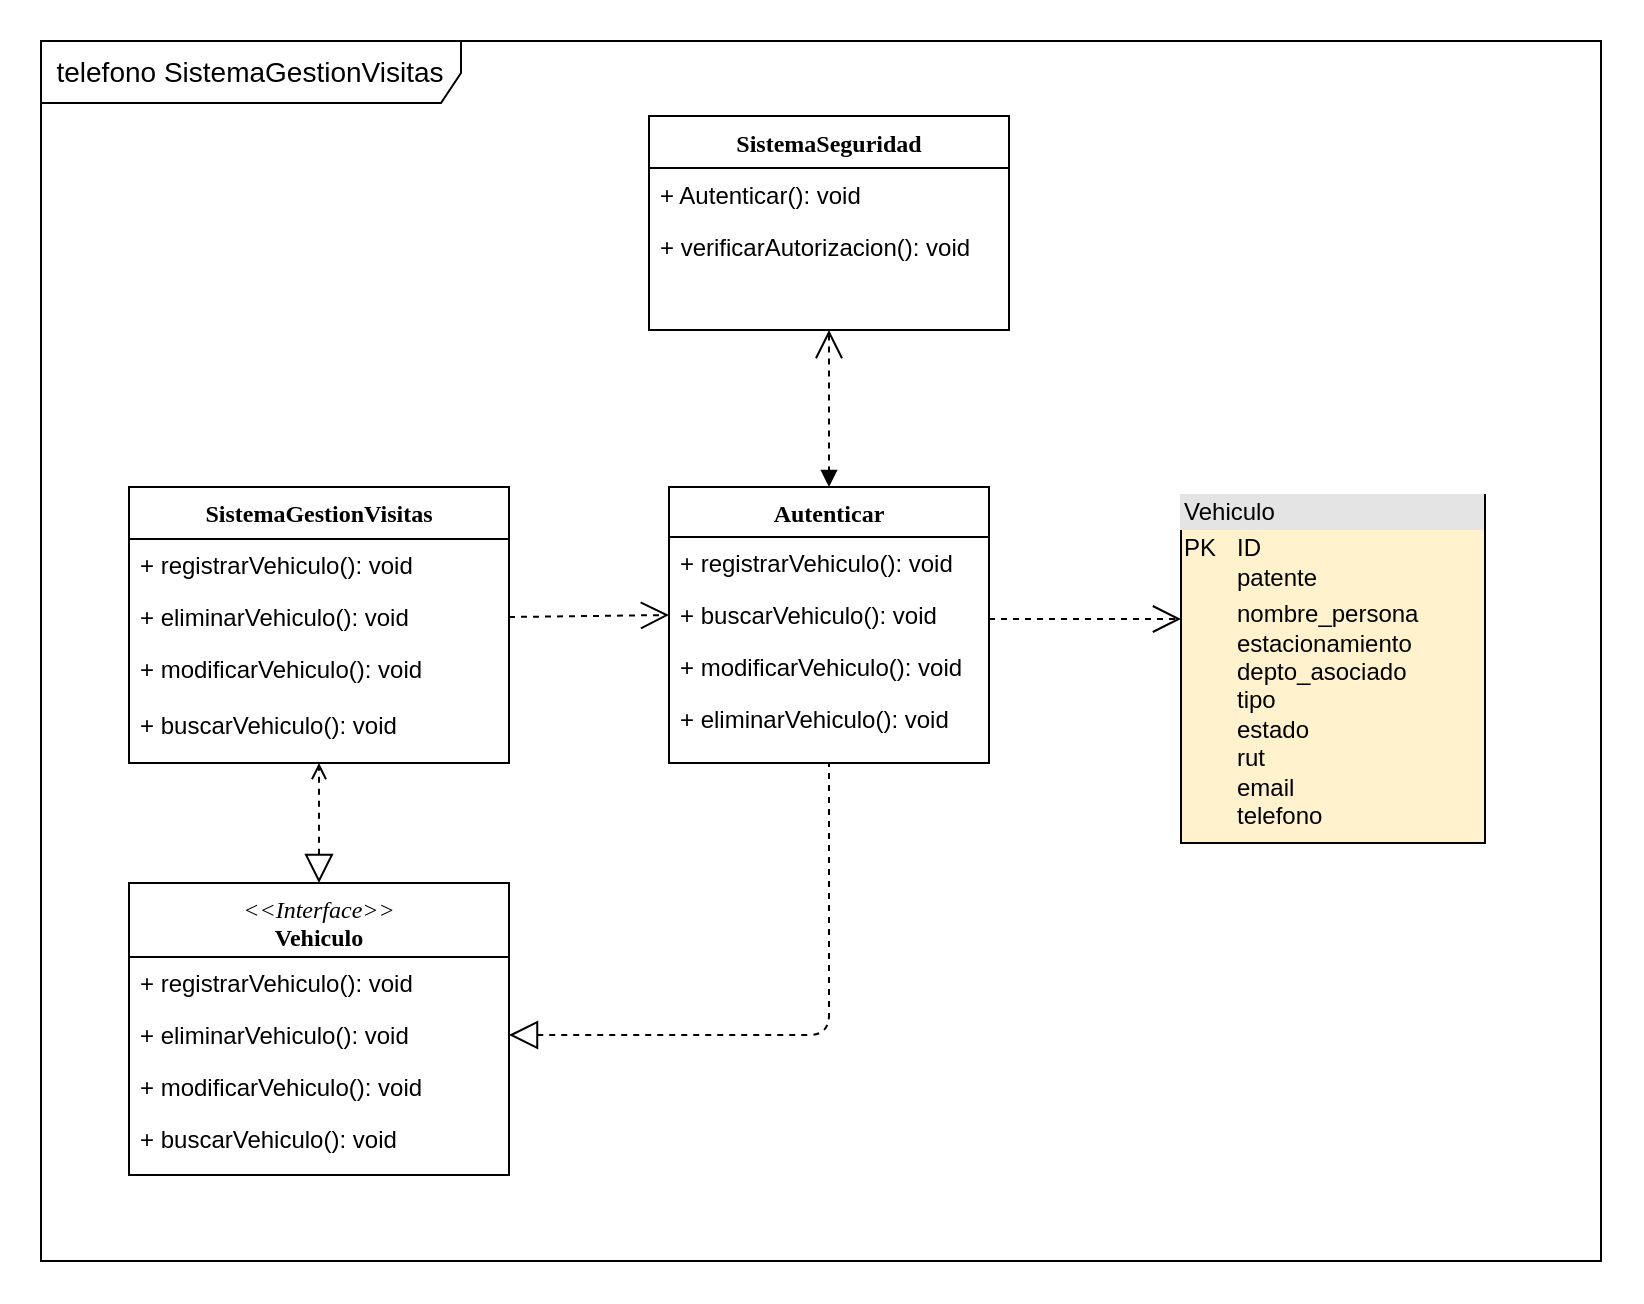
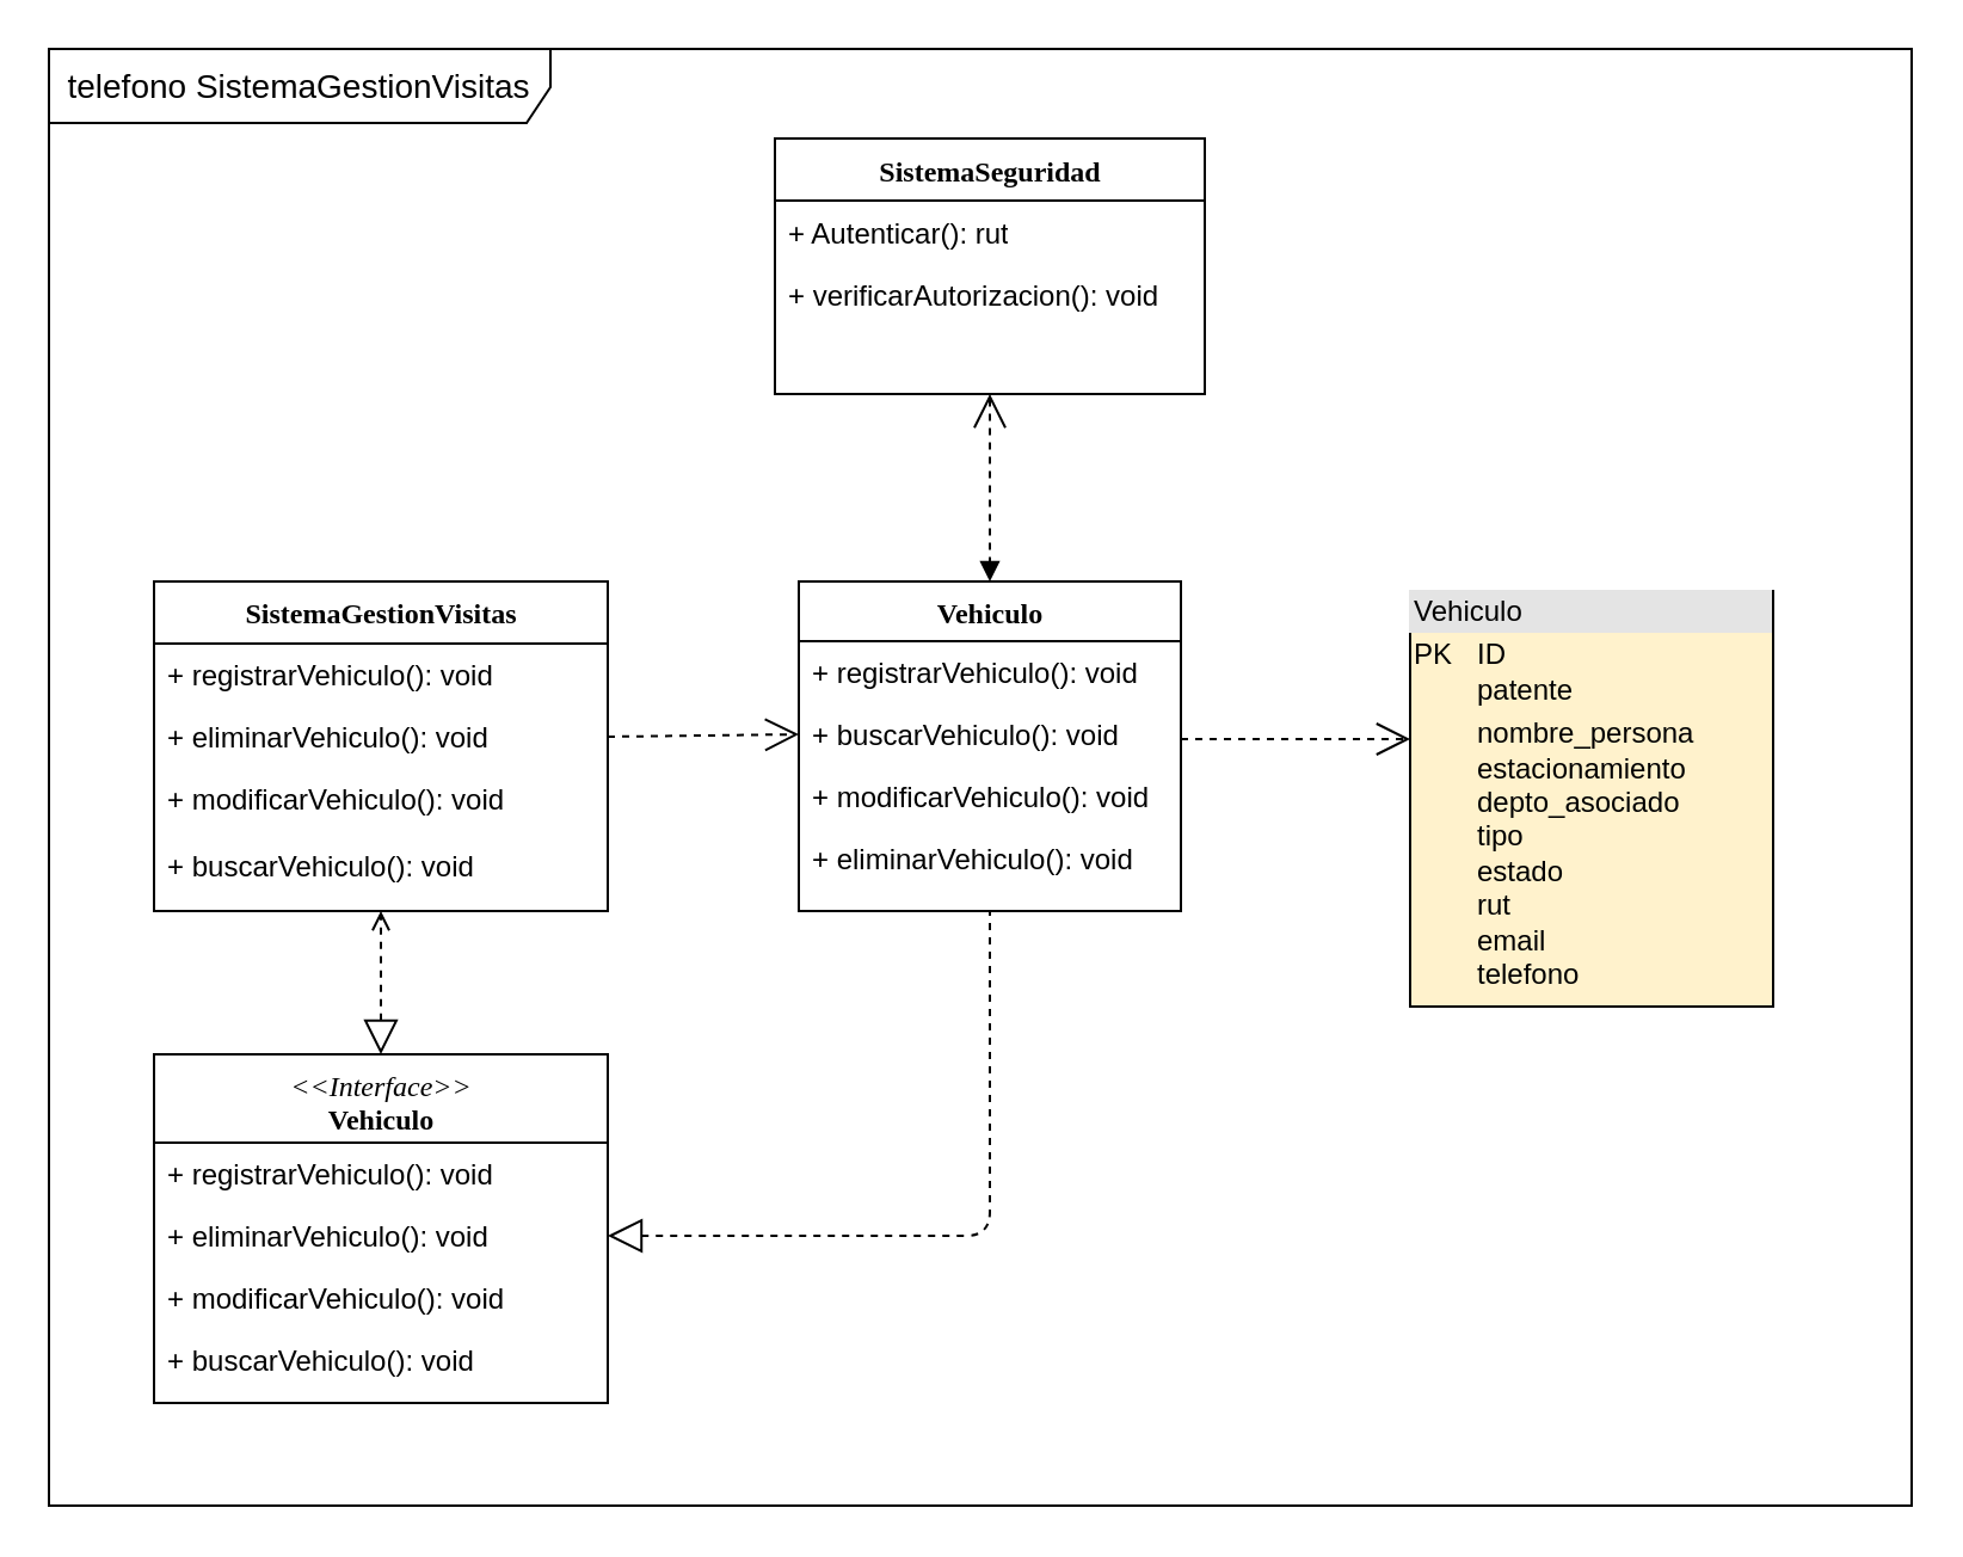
- <mxCell id="4" value="+ Autenticar(): void" style="text;html=1;strokeColor=none;fillColor=none;align=left;verticalAlign=top;spacingLeft=4;spacingRight=4;whiteSpace=wrap;overflow=hidden;rotatable=0;points=[[0,0.5],[1,0.5]];portConstraint=eastwest;" parent="3" vertex="1"><mxGeometry y="26" width="180" height="26" as="geometry" /></mxCell>
+ <mxCell id="4" value="+ Autenticar(): rut" style="text;html=1;strokeColor=none;fillColor=none;align=left;verticalAlign=top;spacingLeft=4;spacingRight=4;whiteSpace=wrap;overflow=hidden;rotatable=0;points=[[0,0.5],[1,0.5]];portConstraint=eastwest;" parent="3" vertex="1"><mxGeometry y="26" width="180" height="26" as="geometry" /></mxCell>
- <mxCell id="6" value="Autenticar" style="swimlane;html=1;fontStyle=1;align=center;verticalAlign=top;childLayout=stackLayout;horizontal=1;startSize=25;horizontalStack=0;resizeParent=1;resizeLast=0;collapsible=1;marginBottom=0;swimlaneFillColor=#ffffff;rounded=0;shadow=0;comic=0;labelBackgroundColor=none;strokeColor=#000000;strokeWidth=1;fillColor=none;fontFamily=Verdana;fontSize=12;fontColor=#000000;" parent="1" vertex="1"><mxGeometry x="334" y="243" width="160" height="138" as="geometry" /></mxCell>
+ <mxCell id="6" value="Vehiculo" style="swimlane;html=1;fontStyle=1;align=center;verticalAlign=top;childLayout=stackLayout;horizontal=1;startSize=25;horizontalStack=0;resizeParent=1;resizeLast=0;collapsible=1;marginBottom=0;swimlaneFillColor=#ffffff;rounded=0;shadow=0;comic=0;labelBackgroundColor=none;strokeColor=#000000;strokeWidth=1;fillColor=none;fontFamily=Verdana;fontSize=12;fontColor=#000000;" parent="1" vertex="1"><mxGeometry x="334" y="243" width="160" height="138" as="geometry" /></mxCell>
